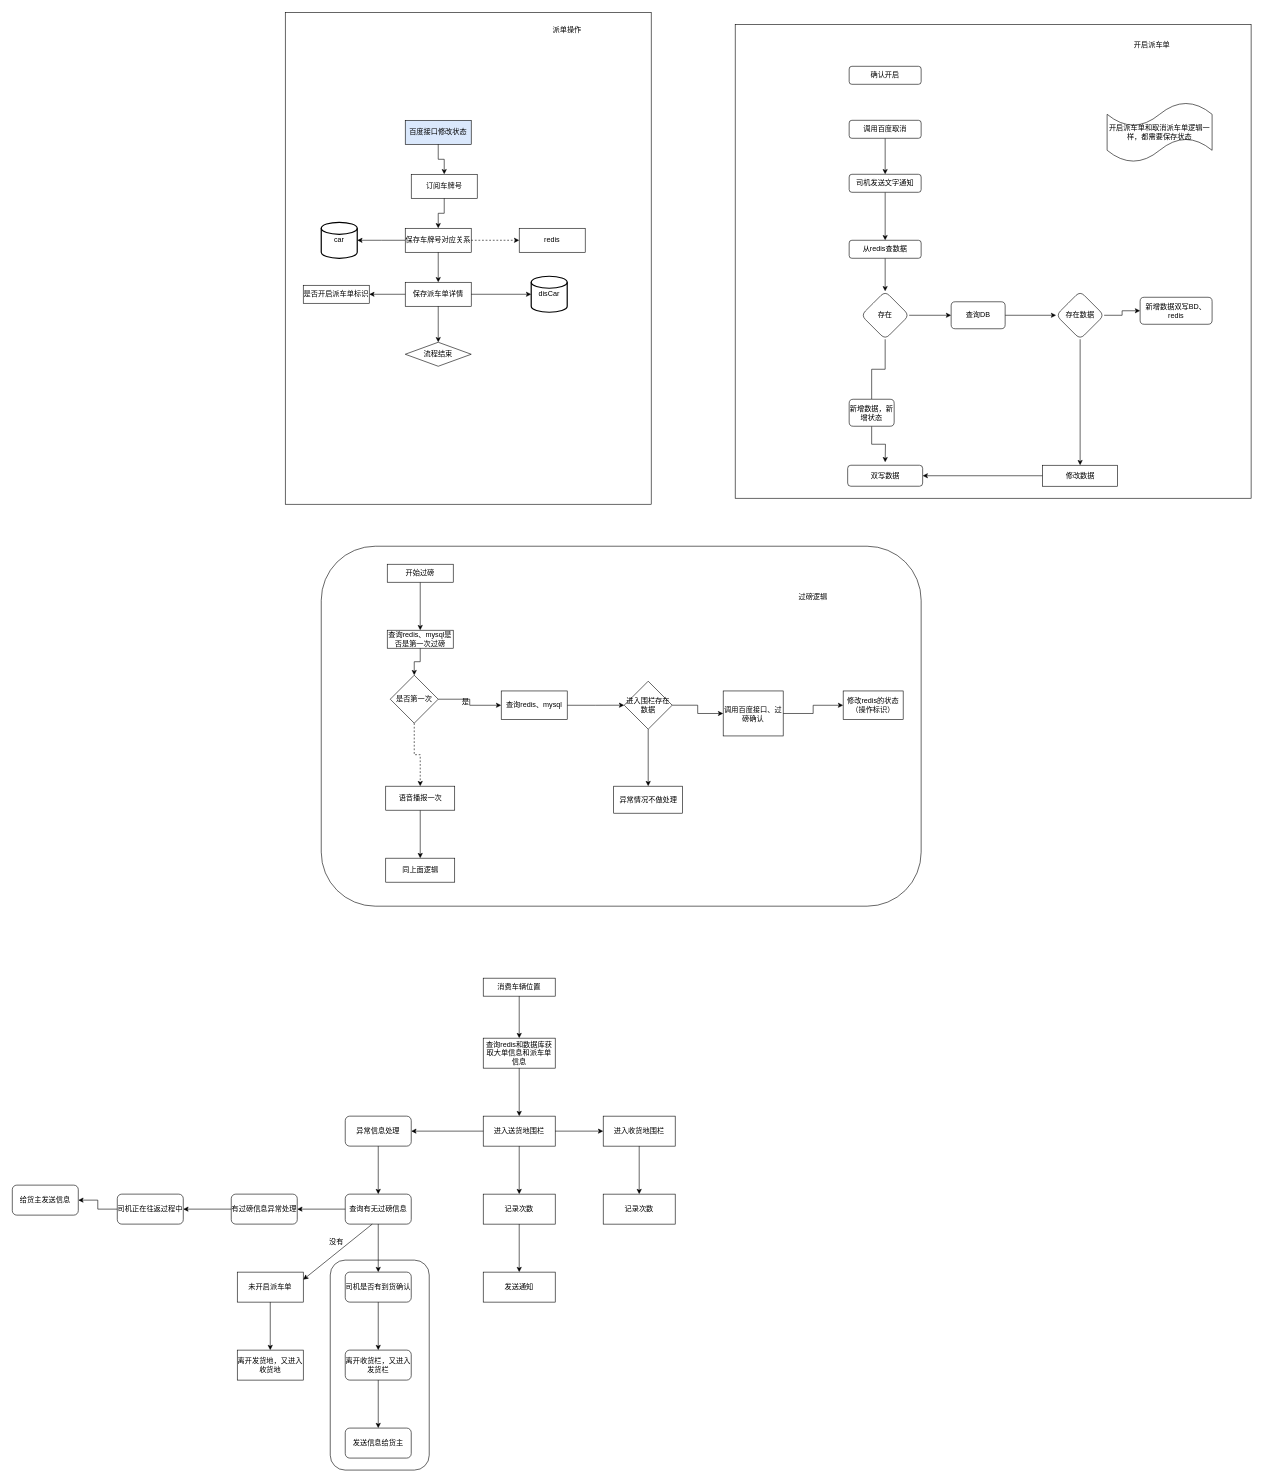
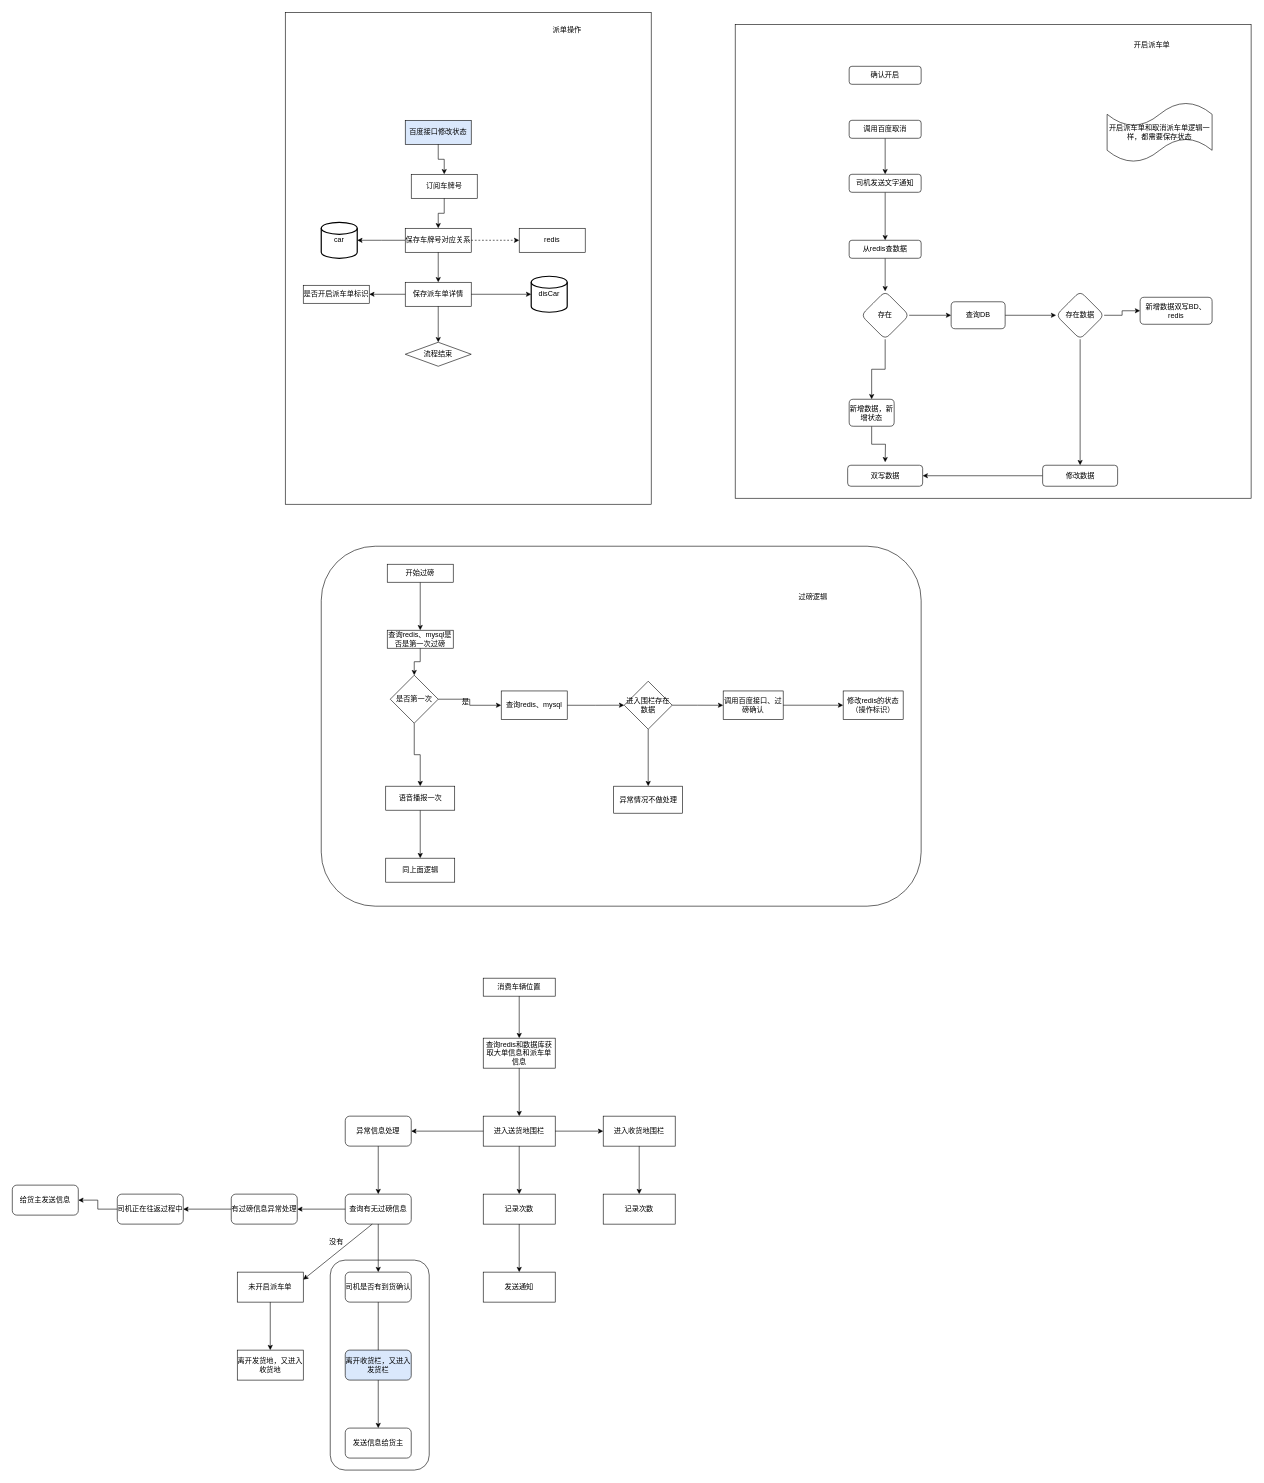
- <mxCell id="12" value="" style="edgeStyle=orthogonalEdgeStyle;rounded=0;orthogonalLoop=1;jettySize=auto;html=1;labelBackgroundColor=none;fontColor=default;endArrow=none;" parent="1" source="13" target="17" edge="1"><mxGeometry relative="1" as="geometry" /></mxCell>
+ <mxCell id="12" value="" style="edgeStyle=orthogonalEdgeStyle;rounded=0;orthogonalLoop=1;jettySize=auto;html=1;labelBackgroundColor=none;fontColor=default;" parent="1" source="13" target="17" edge="1"><mxGeometry relative="1" as="geometry" /></mxCell>
- <mxCell id="23" value="修改数据" style="whiteSpace=wrap;html=1;labelBackgroundColor=none;rounded=0;" parent="1" vertex="1"><mxGeometry x="1737.5" y="775" width="125" height="35" as="geometry" /></mxCell>
+ <mxCell id="23" value="修改数据" style="whiteSpace=wrap;html=1;rounded=1;labelBackgroundColor=none;" parent="1" vertex="1"><mxGeometry x="1737.5" y="775" width="125" height="35" as="geometry" /></mxCell>
- <mxCell id="39" value="调用百度接口、过磅确认" style="whiteSpace=wrap;html=1;rounded=0;labelBackgroundColor=none;" parent="1" vertex="1"><mxGeometry x="1205" y="1151.25" width="100" height="75" as="geometry" /></mxCell>
+ <mxCell id="39" value="调用百度接口、过磅确认" style="whiteSpace=wrap;html=1;rounded=0;labelBackgroundColor=none;" parent="1" vertex="1"><mxGeometry x="1205" y="1151.25" width="100" height="47.5" as="geometry" /></mxCell>
- <mxCell id="31" value="" style="edgeStyle=orthogonalEdgeStyle;rounded=0;orthogonalLoop=1;jettySize=auto;html=1;labelBackgroundColor=none;fontColor=default;dashed=1;" parent="1" source="32" target="44" edge="1"><mxGeometry relative="1" as="geometry" /></mxCell>
+ <mxCell id="31" value="" style="edgeStyle=orthogonalEdgeStyle;rounded=0;orthogonalLoop=1;jettySize=auto;html=1;labelBackgroundColor=none;fontColor=default;" parent="1" source="32" target="44" edge="1"><mxGeometry relative="1" as="geometry" /></mxCell>
- <mxCell id="94" value="" style="edgeStyle=orthogonalEdgeStyle;rounded=0;orthogonalLoop=1;jettySize=auto;html=1;labelBackgroundColor=none;fontColor=default;" parent="70" source="91" target="93" edge="1"><mxGeometry relative="1" as="geometry" /></mxCell>
+ <mxCell id="94" value="" style="edgeStyle=orthogonalEdgeStyle;rounded=0;orthogonalLoop=1;jettySize=auto;html=1;labelBackgroundColor=none;fontColor=default;endArrow=none;" parent="70" source="91" target="93" edge="1"><mxGeometry relative="1" as="geometry" /></mxCell>
- <mxCell id="93" value="离开收货栏，又进入发货栏" style="rounded=1;whiteSpace=wrap;html=1;labelBackgroundColor=none;" parent="70" vertex="1"><mxGeometry x="380" y="620" width="110" height="50" as="geometry" /></mxCell>
+ <mxCell id="93" value="离开收货栏，又进入发货栏" style="rounded=1;whiteSpace=wrap;html=1;labelBackgroundColor=none;fillColor=#dae8fc;" parent="70" vertex="1"><mxGeometry x="380" y="620" width="110" height="50" as="geometry" /></mxCell>
